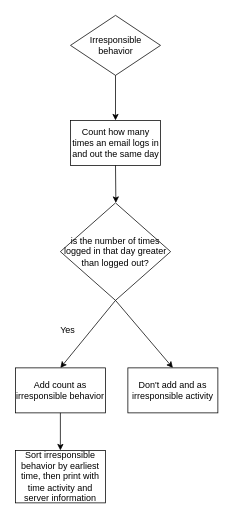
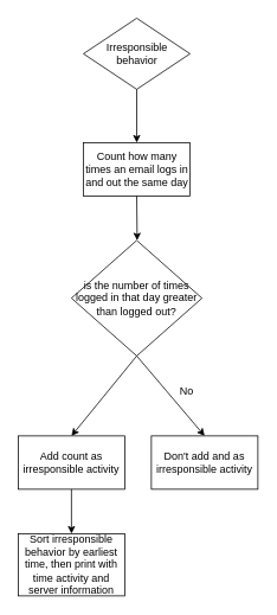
- <mxCell id="11" value="Yes" style="text;html=1;strokeColor=none;fillColor=none;align=center;verticalAlign=middle;whiteSpace=wrap;rounded=0;" vertex="1" parent="1"><mxGeometry x="70" y="430" width="40" height="20" as="geometry" /></mxCell>
+ <mxCell id="12" value="No" style="text;html=1;strokeColor=none;fillColor=none;align=center;verticalAlign=middle;whiteSpace=wrap;rounded=0;" vertex="1" parent="1"><mxGeometry x="190" y="430" width="40" height="20" as="geometry" /></mxCell>
- <mxCell id="10" value="Add count as irresponsible behavior" style="rounded=0;whiteSpace=wrap;html=1;" vertex="1" parent="1"><mxGeometry x="20" y="490" width="120" height="60" as="geometry" /></mxCell>
+ <mxCell id="10" value="Add count as irresponsible activity" style="rounded=0;whiteSpace=wrap;html=1;" vertex="1" parent="1"><mxGeometry x="20" y="490" width="120" height="60" as="geometry" /></mxCell>
